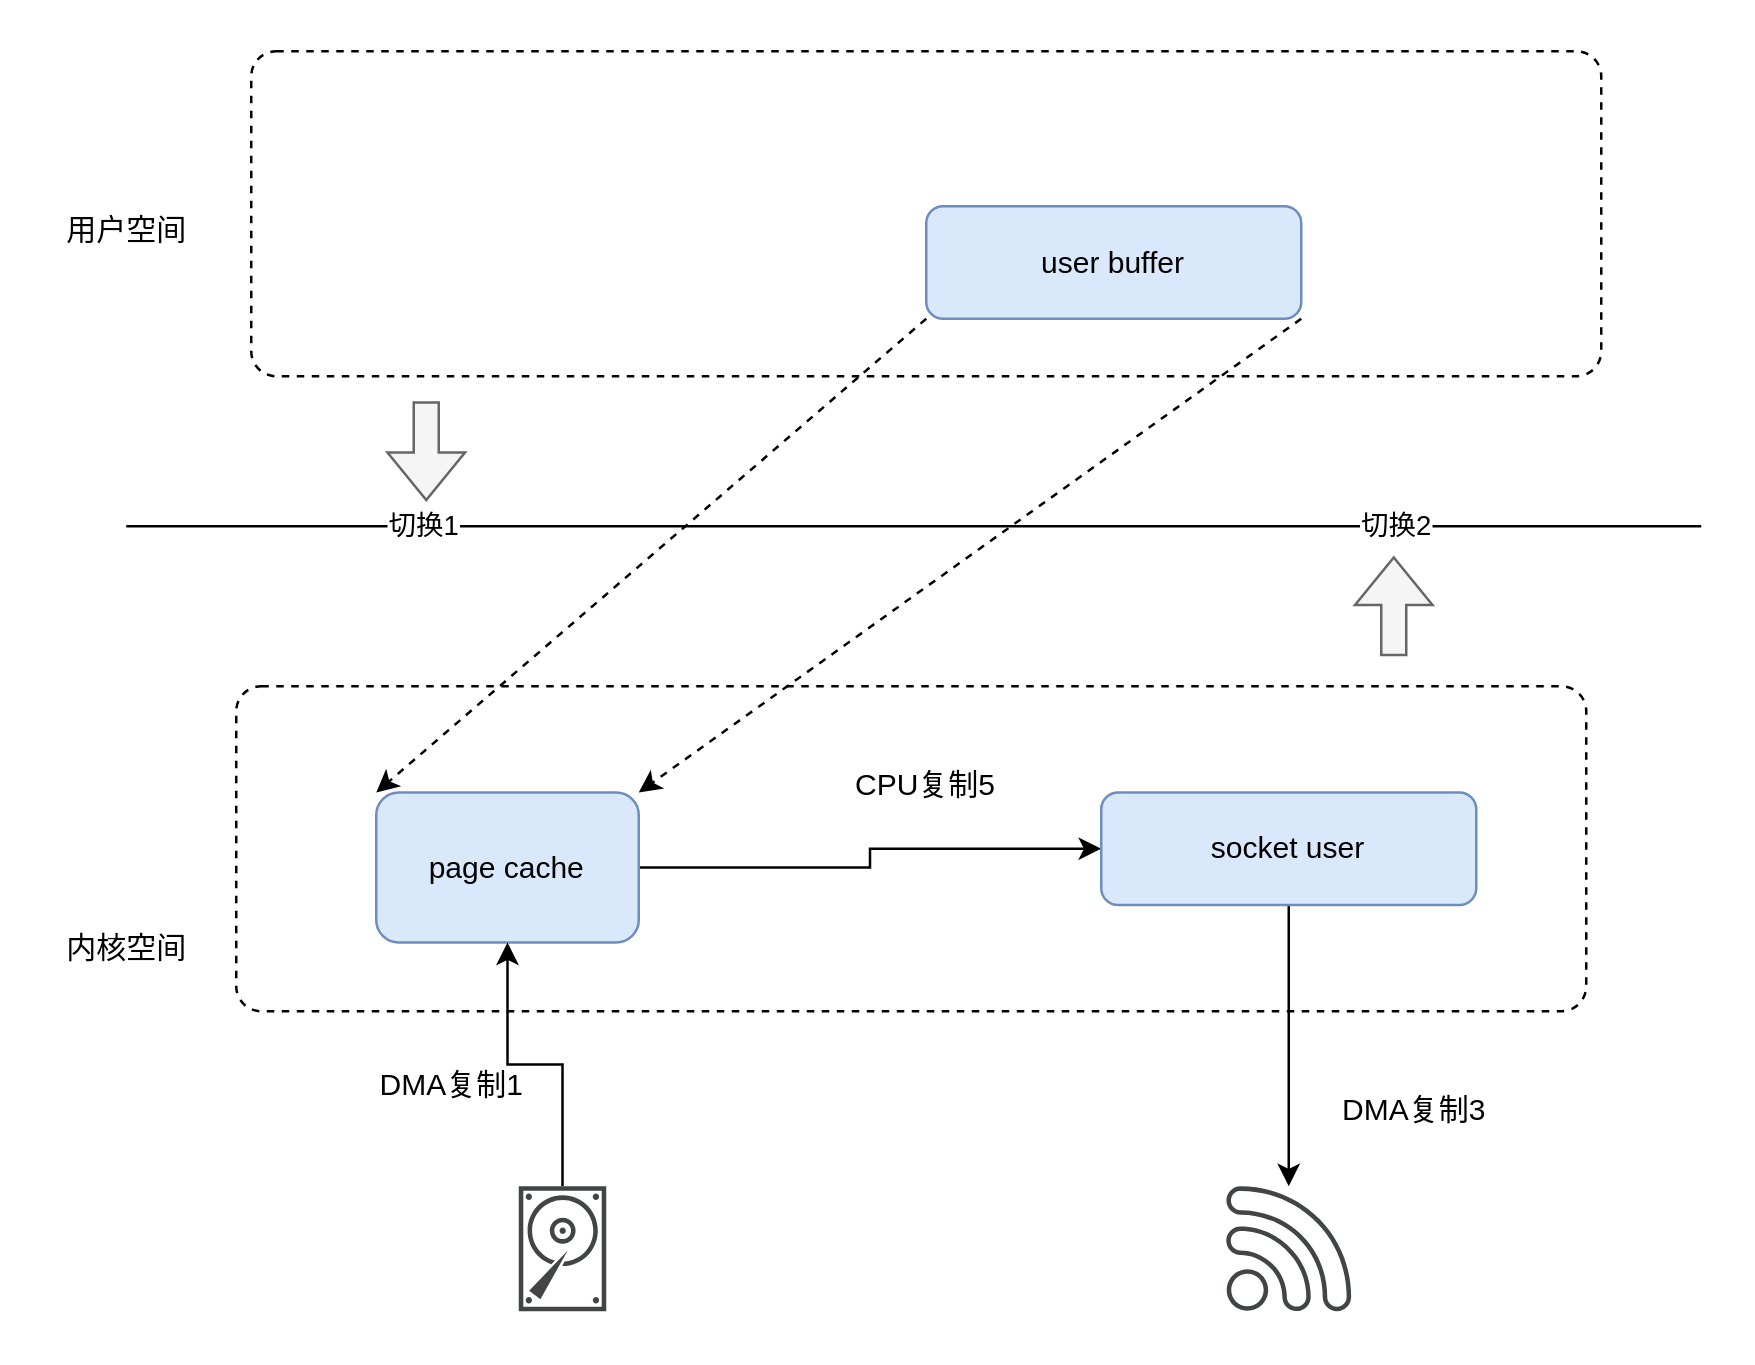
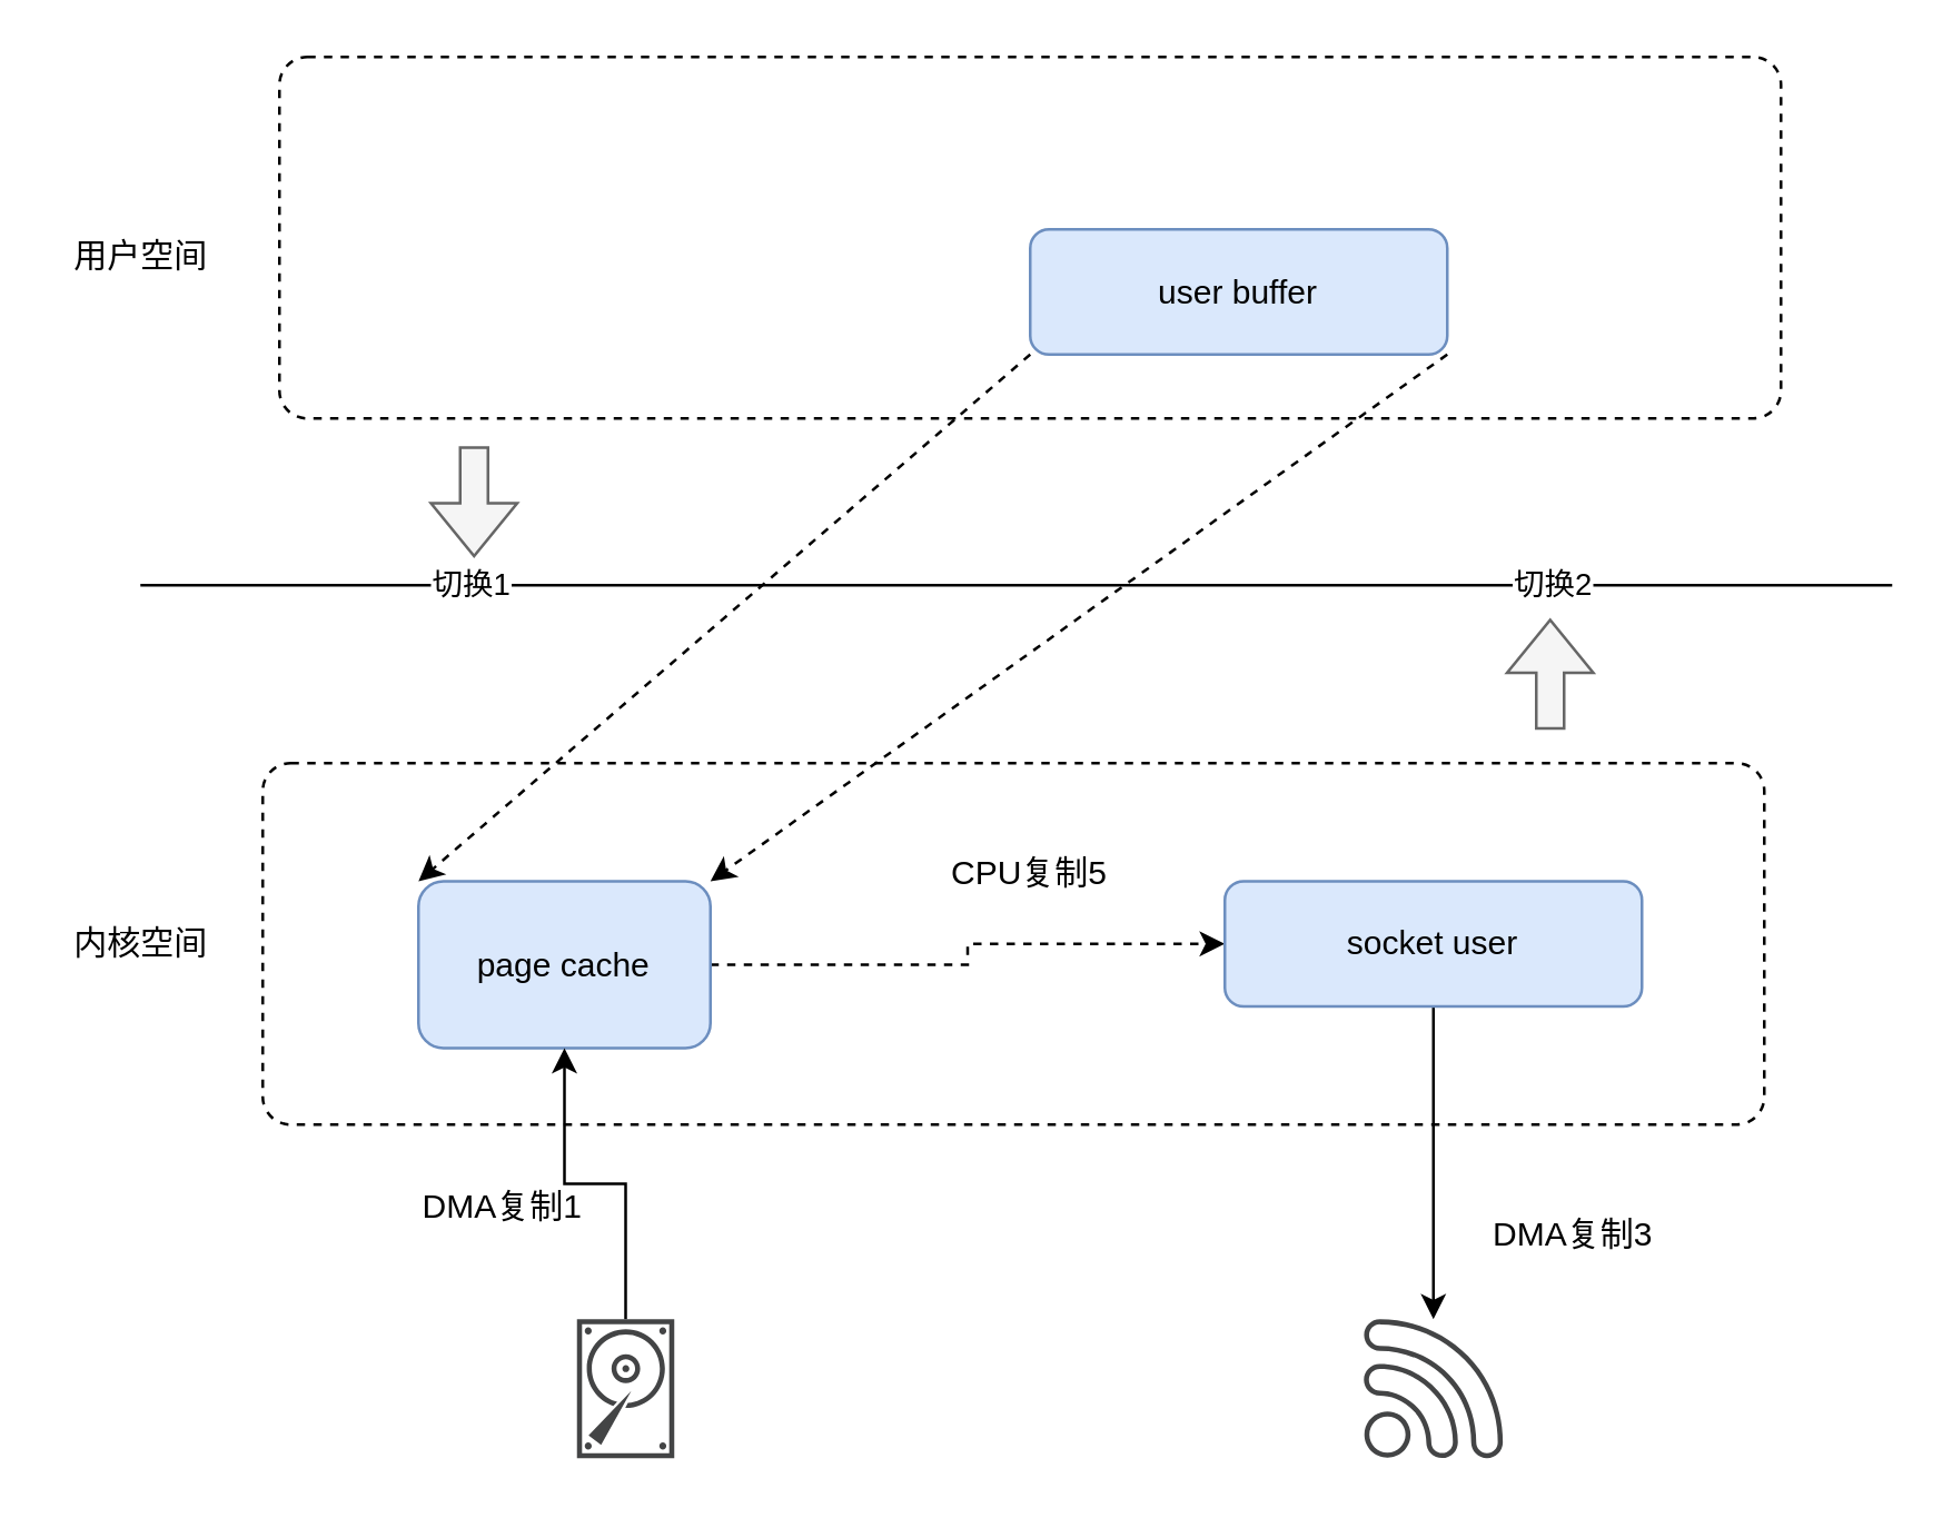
- <mxCell id="12" style="edgeStyle=orthogonalEdgeStyle;rounded=0;orthogonalLoop=1;jettySize=auto;html=1;exitX=1;exitY=0.5;exitDx=0;exitDy=0;" edge="1" parent="1" source="13" target="15"><mxGeometry relative="1" as="geometry" /></mxCell>
+ <mxCell id="12" style="edgeStyle=orthogonalEdgeStyle;rounded=0;orthogonalLoop=1;jettySize=auto;html=1;exitX=1;exitY=0.5;exitDx=0;exitDy=0;dashed=1;" edge="1" parent="1" source="13" target="15"><mxGeometry relative="1" as="geometry" /></mxCell>
- <mxCell id="8" value="内核空间" style="text;html=1;align=center;verticalAlign=middle;resizable=0;points=[];autosize=1;strokeColor=none;fillColor=none;" vertex="1" parent="1"><mxGeometry x="20" y="369" width="60" height="20" as="geometry" /></mxCell>
+ <mxCell id="8" value="内核空间" style="text;html=1;align=center;verticalAlign=middle;resizable=0;points=[];autosize=1;strokeColor=none;fillColor=none;" vertex="1" parent="1"><mxGeometry x="20" y="329" width="60" height="20" as="geometry" /></mxCell>
